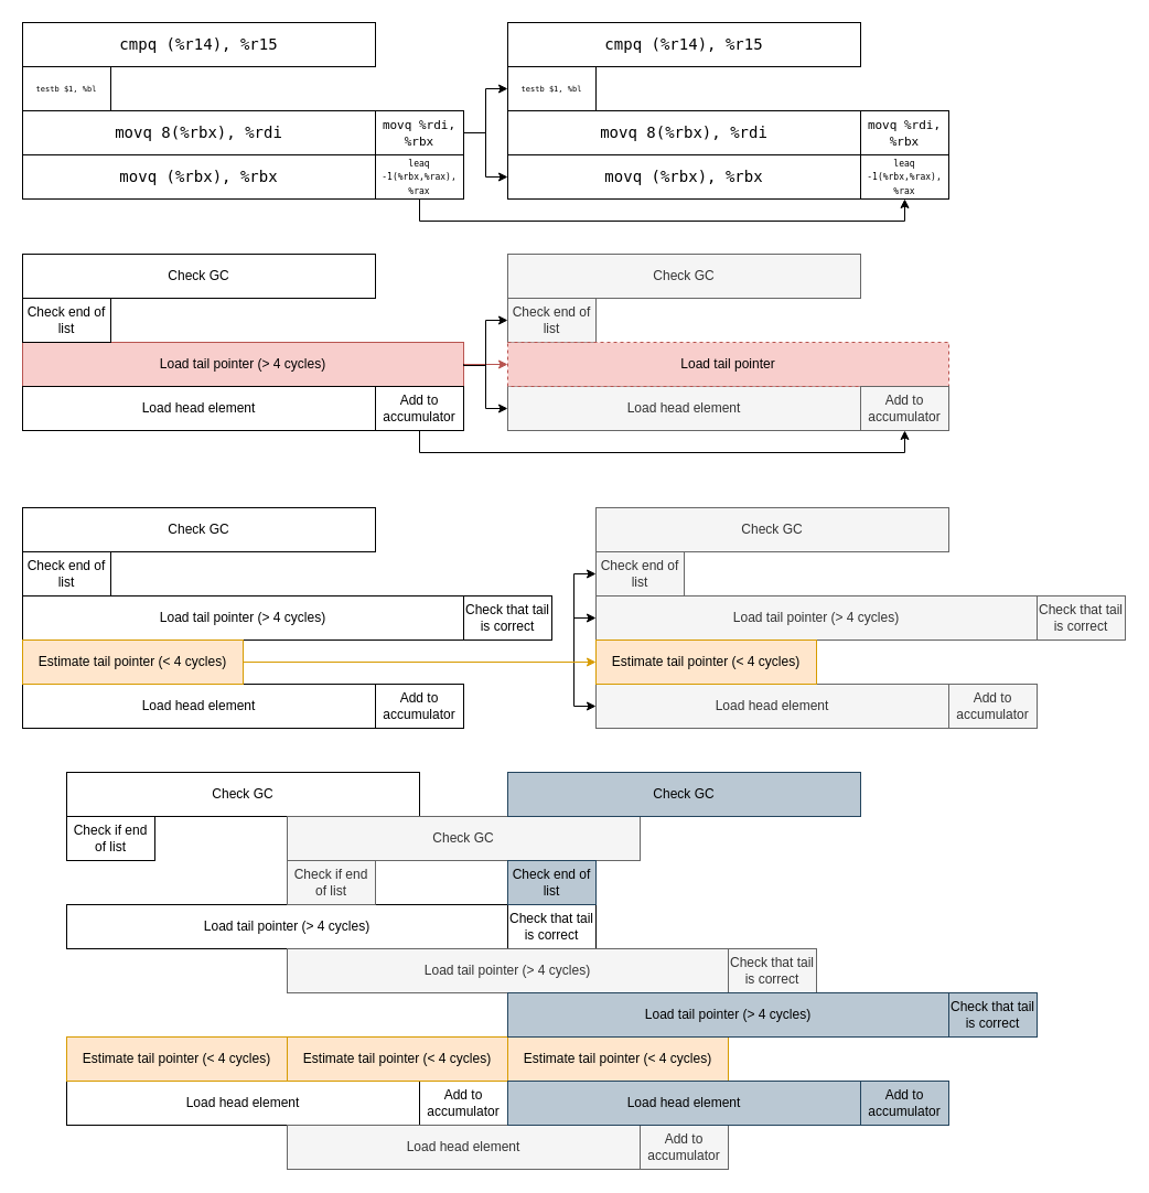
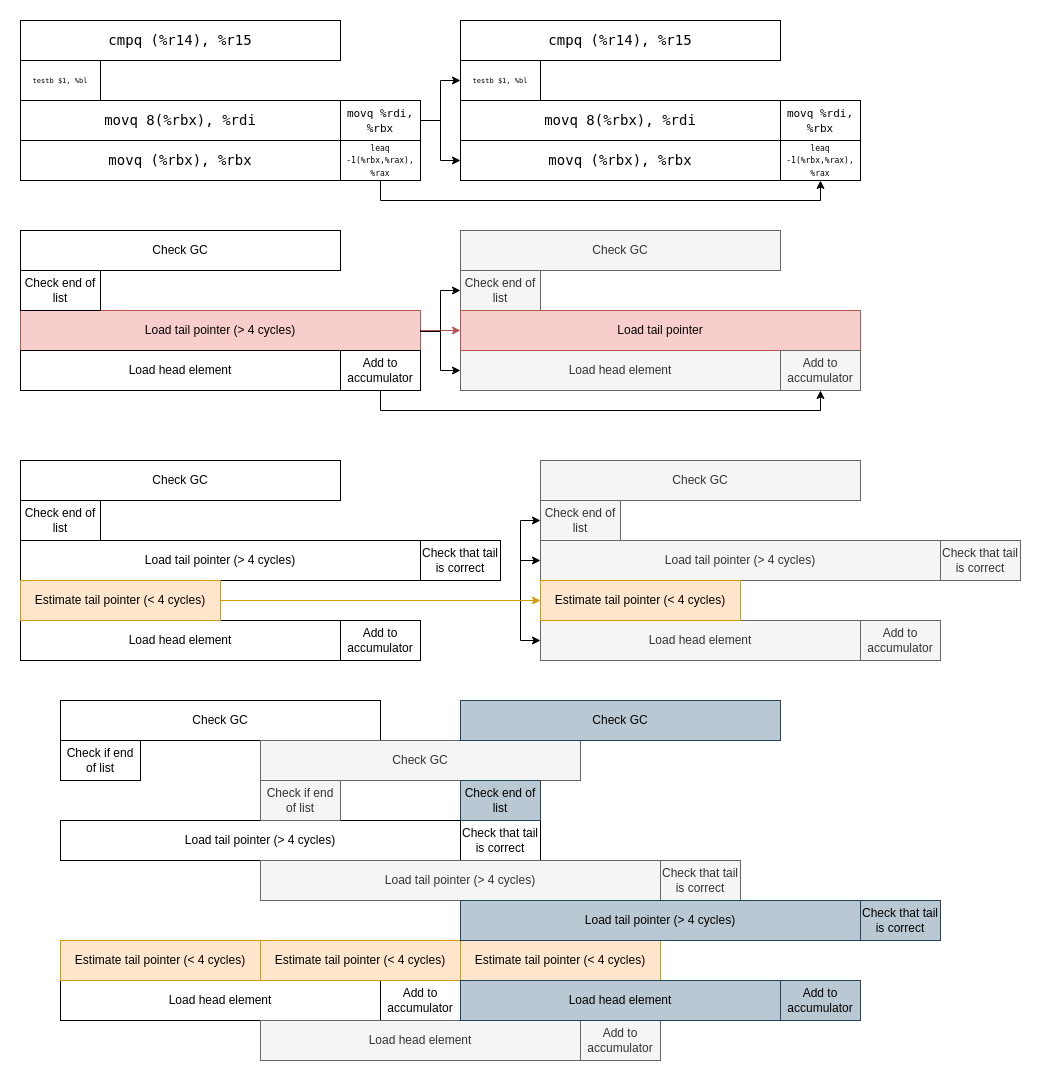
- <mxCell id="31" value="Load tail pointer" style="rounded=0;whiteSpace=wrap;html=1;fillColor=#f8cecc;strokeColor=#b85450;dashed=1;" vertex="1" parent="1"><mxGeometry x="460" y="310" width="400" height="40" as="geometry" /></mxCell>
+ <mxCell id="31" value="Load tail pointer" style="rounded=0;whiteSpace=wrap;html=1;fillColor=#f8cecc;strokeColor=#b85450;" vertex="1" parent="1"><mxGeometry x="460" y="310" width="400" height="40" as="geometry" /></mxCell>
